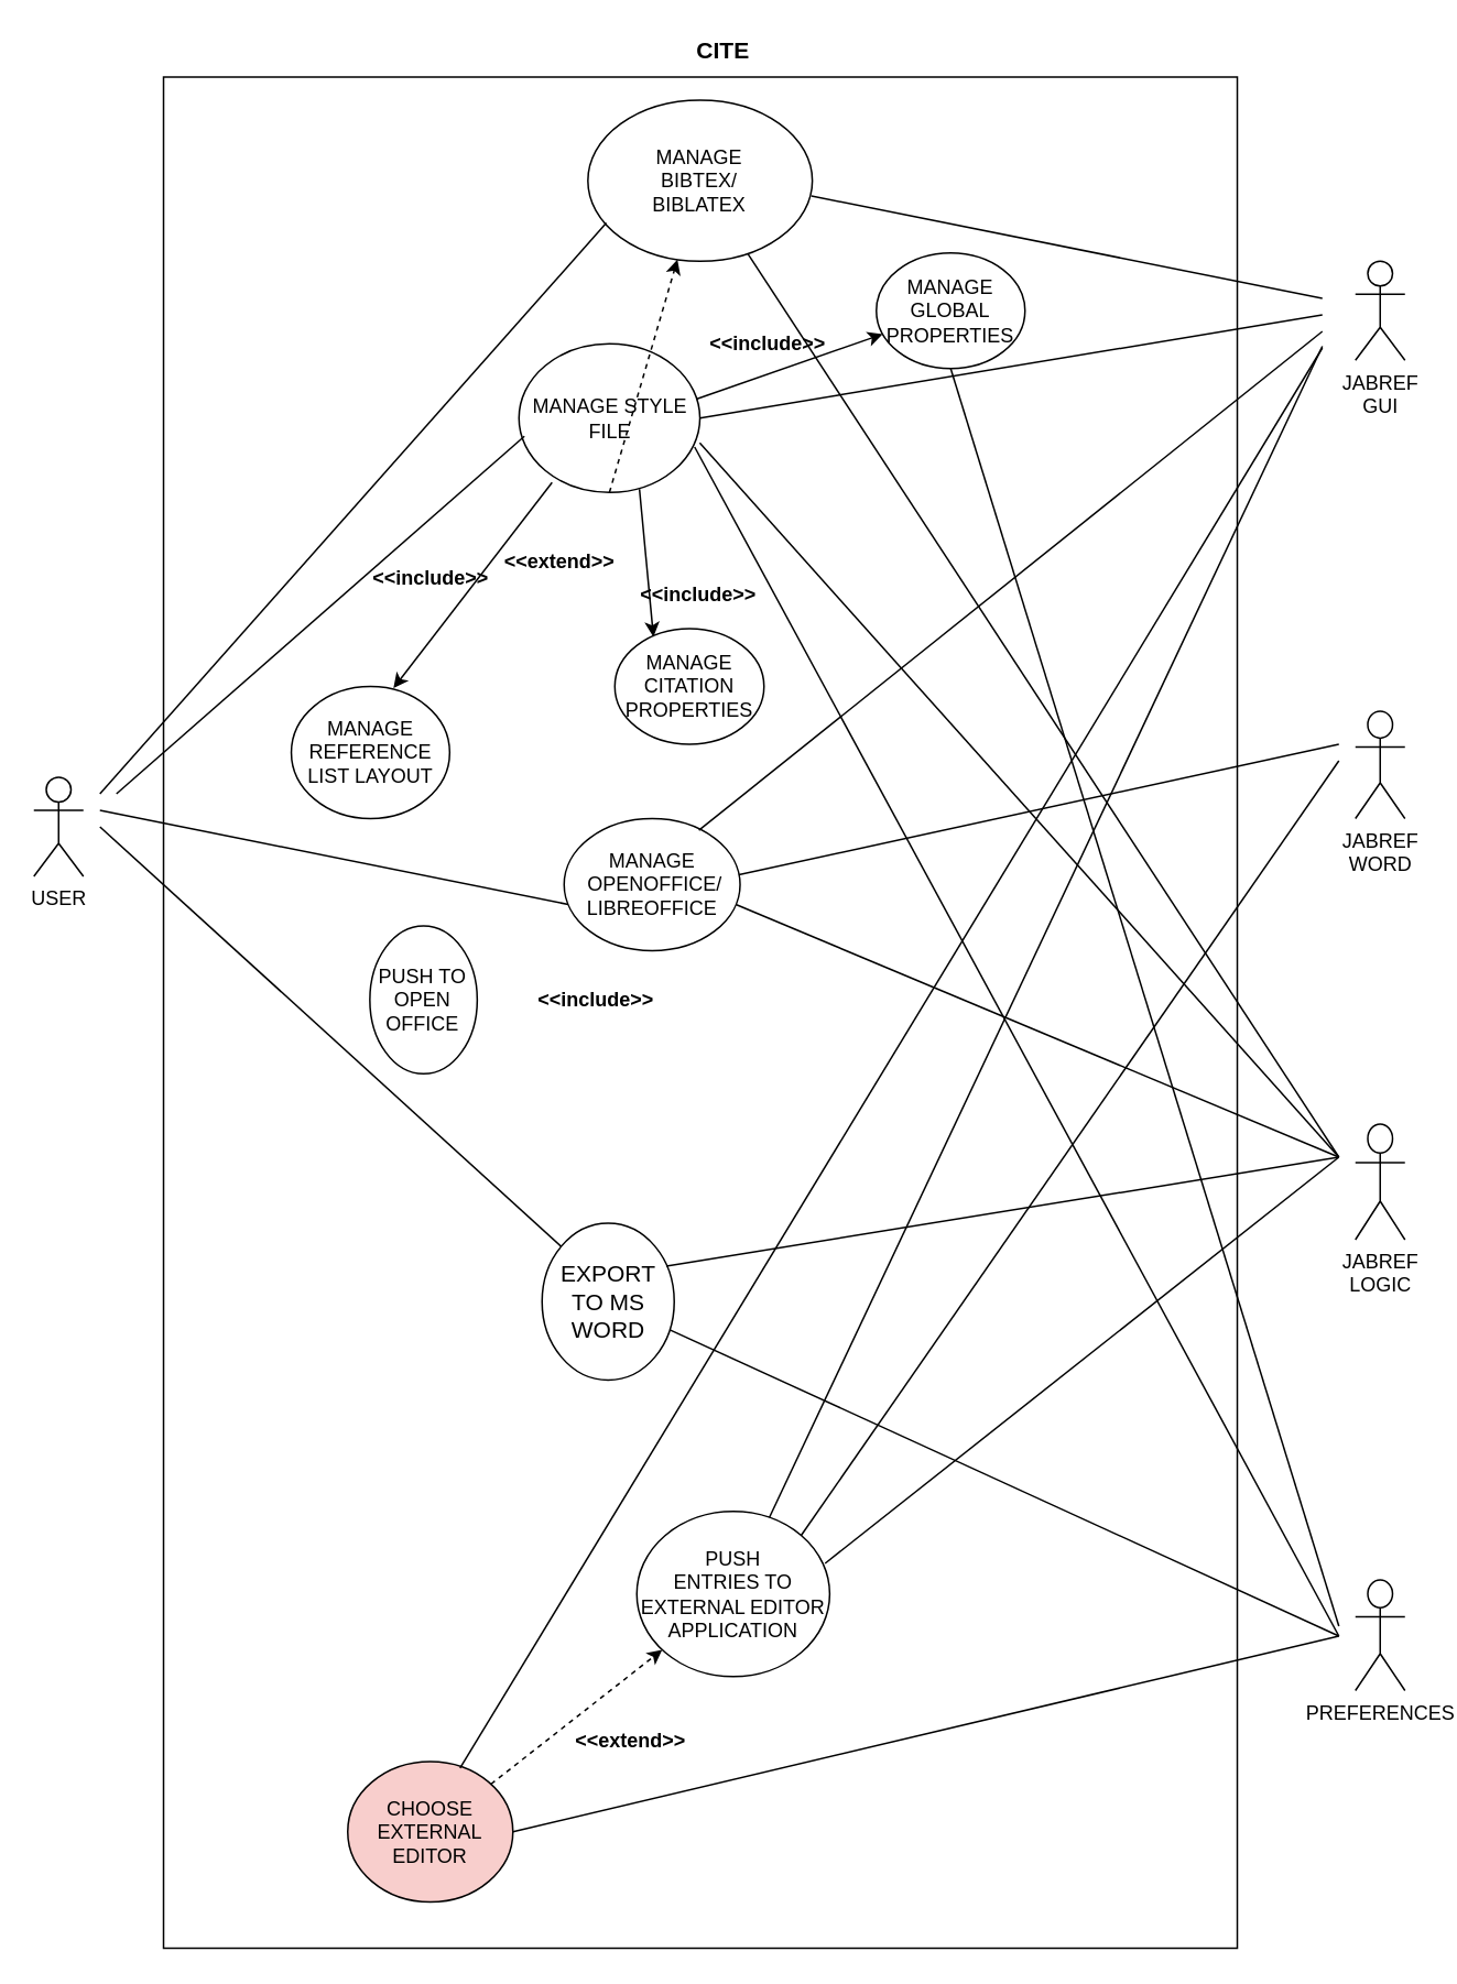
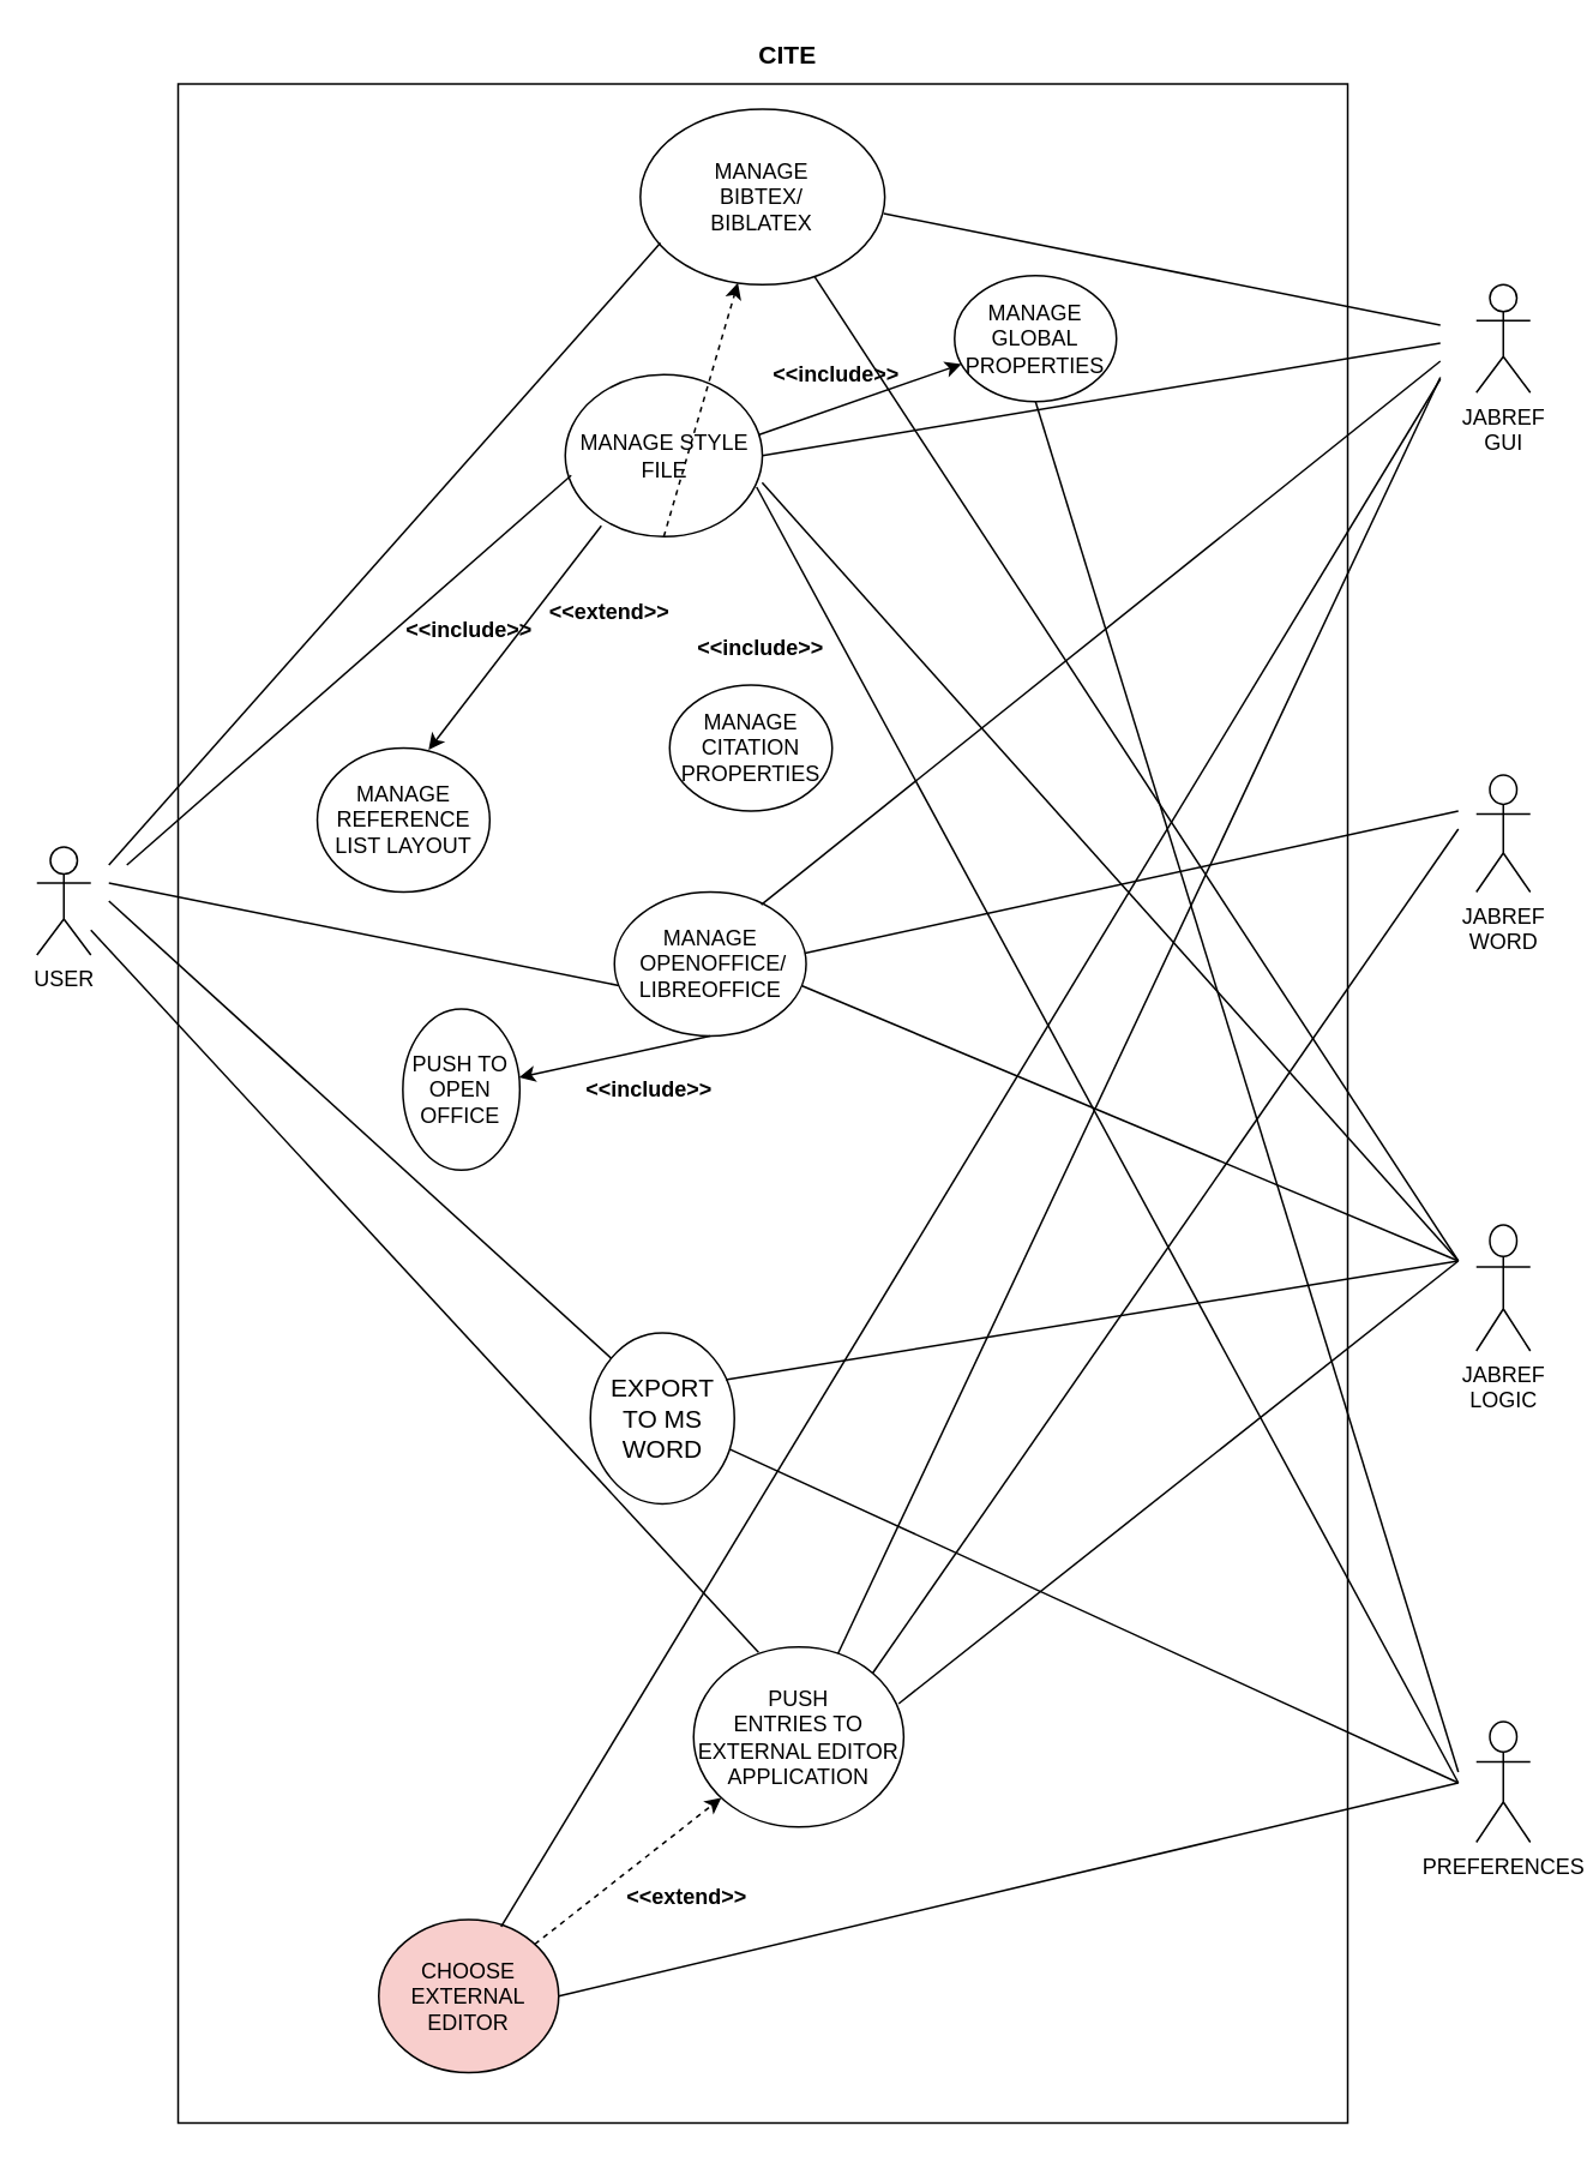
- <mxCell id="27" value="" style="endArrow=classic;html=1;rounded=0;entryX=0.259;entryY=0.071;entryDx=0;entryDy=0;exitX=0.666;exitY=0.978;exitDx=0;exitDy=0;exitPerimeter=0;entryPerimeter=0;" parent="1" source="17" target="25" edge="1"><mxGeometry width="50" height="50" relative="1" as="geometry"><mxPoint x="380" y="380" as="sourcePoint" /><mxPoint x="430" y="330" as="targetPoint" /></mxGeometry></mxCell>
+ <mxCell id="22" value="" style="endArrow=classic;html=1;rounded=0;exitX=1;exitY=0.5;exitDx=0;exitDy=0;" parent="1" source="9" target="10" edge="1"><mxGeometry width="50" height="50" relative="1" as="geometry"><mxPoint x="383.422" y="627.02" as="sourcePoint" /><mxPoint x="552.05" y="570" as="targetPoint" /></mxGeometry></mxCell>
+ <mxCell id="32" value="" style="endArrow=none;html=1;rounded=0;entryX=0.309;entryY=0.03;entryDx=0;entryDy=0;entryPerimeter=0;" parent="1" source="11" target="4" edge="1"><mxGeometry width="50" height="50" relative="1" as="geometry"><mxPoint x="80" y="470" as="sourcePoint" /><mxPoint x="210" y="630" as="targetPoint" /></mxGeometry></mxCell>
